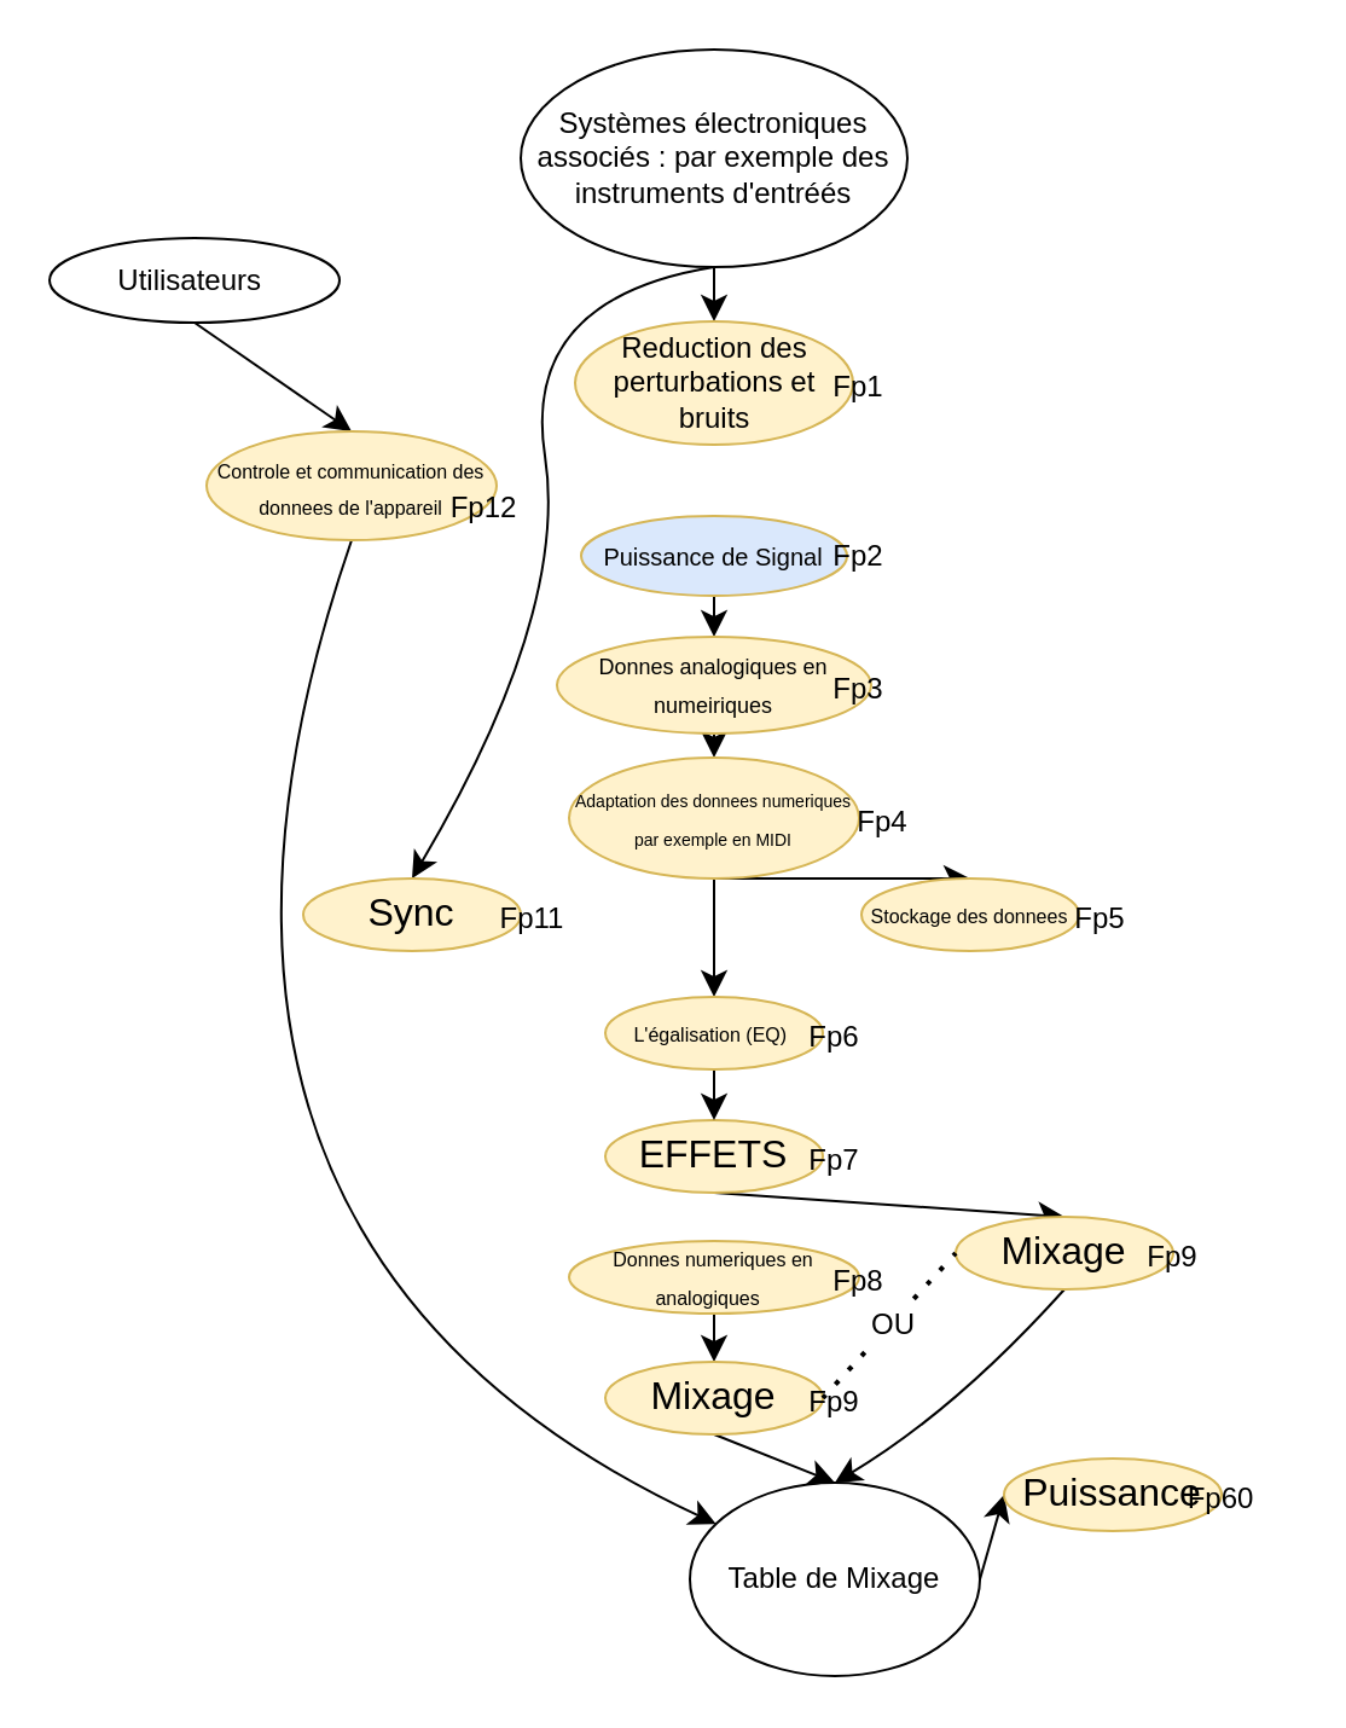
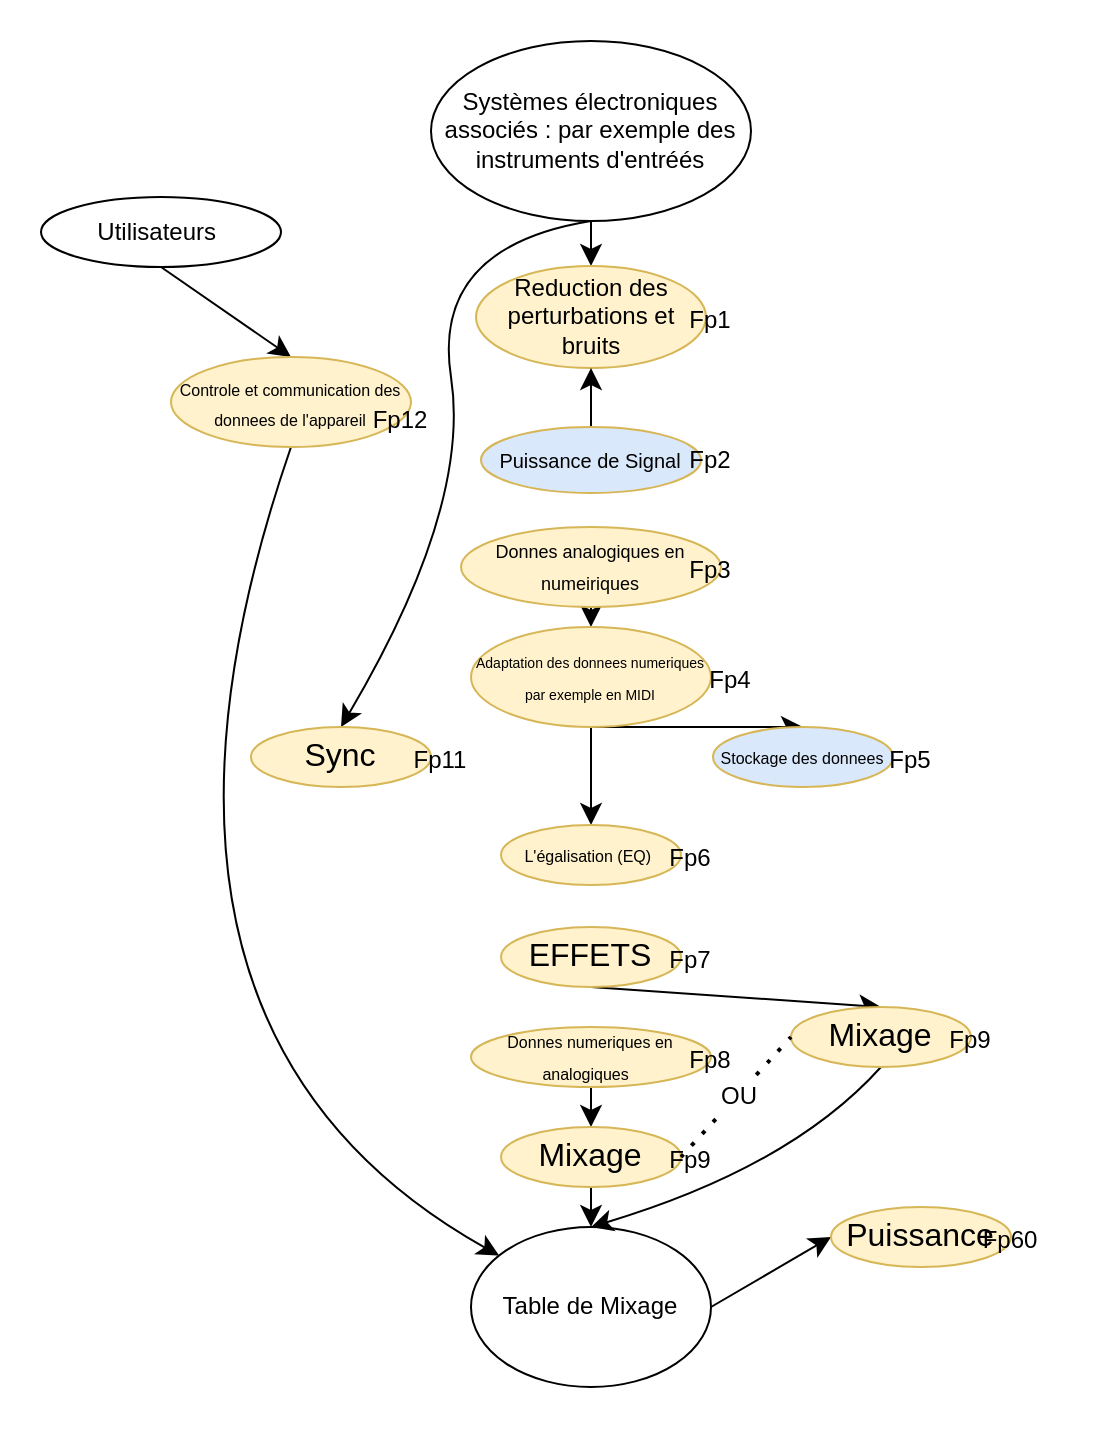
- <mxCell id="10" style="edgeStyle=none;curved=1;rounded=0;orthogonalLoop=1;jettySize=auto;html=1;exitX=0.5;exitY=1;exitDx=0;exitDy=0;entryX=0.5;entryY=0;entryDx=0;entryDy=0;fontSize=12;startSize=8;endSize=8;" edge="1" parent="1" source="11" target="15"><mxGeometry relative="1" as="geometry" /></mxCell>
+ <mxCell id="10" style="edgeStyle=none;curved=1;rounded=0;orthogonalLoop=1;jettySize=auto;html=1;exitX=0.5;exitY=1;exitDx=0;exitDy=0;fontSize=12;startSize=8;endSize=8;" edge="1" parent="1" source="11" target="9"><mxGeometry relative="1" as="geometry" /></mxCell>
- <mxCell id="23" value="&lt;span style=&quot;line-height: 115%;&quot;&gt;&lt;font style=&quot;font-size: 8px;&quot;&gt;Stockage des donnees&lt;/font&gt;&lt;/span&gt;" style="ellipse;whiteSpace=wrap;html=1;fillColor=#fff2cc;strokeColor=#d6b656;" vertex="1" parent="1"><mxGeometry x="356" y="363" width="90" height="30" as="geometry" /></mxCell>
+ <mxCell id="23" value="&lt;span style=&quot;line-height: 115%;&quot;&gt;&lt;font style=&quot;font-size: 8px;&quot;&gt;Stockage des donnees&lt;/font&gt;&lt;/span&gt;" style="ellipse;whiteSpace=wrap;html=1;fillColor=#dae8fc;strokeColor=#d6b656;" vertex="1" parent="1"><mxGeometry x="356" y="363" width="90" height="30" as="geometry" /></mxCell>
- <mxCell id="24" style="edgeStyle=none;curved=1;rounded=0;orthogonalLoop=1;jettySize=auto;html=1;exitX=0.5;exitY=1;exitDx=0;exitDy=0;entryX=0.5;entryY=0;entryDx=0;entryDy=0;fontSize=12;startSize=8;endSize=8;" edge="1" parent="1" source="25" target="17"><mxGeometry relative="1" as="geometry" /></mxCell>
- <mxCell id="3" value="Table de Mixage" style="ellipse;whiteSpace=wrap;html=1;" parent="1" vertex="1"><mxGeometry x="285" y="613" width="120" height="80" as="geometry" /></mxCell>
+ <mxCell id="3" value="Table de Mixage" style="ellipse;whiteSpace=wrap;html=1;" parent="1" vertex="1"><mxGeometry x="235" y="613" width="120" height="80" as="geometry" /></mxCell>
